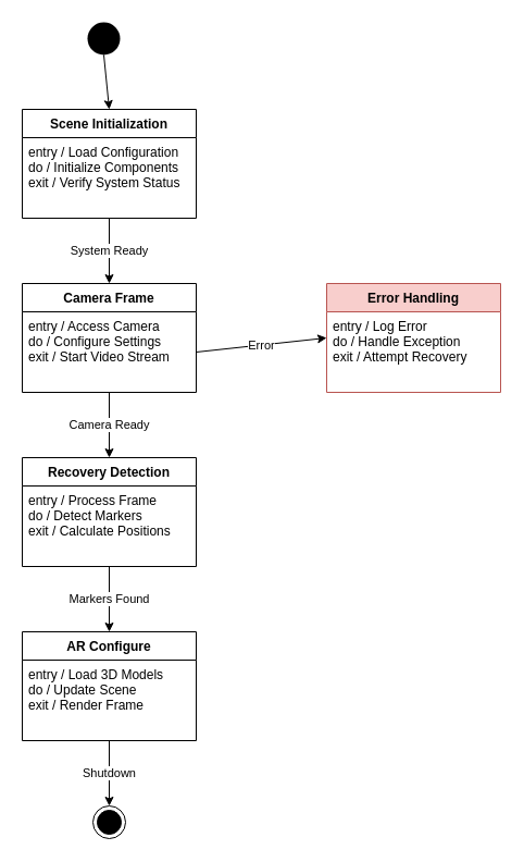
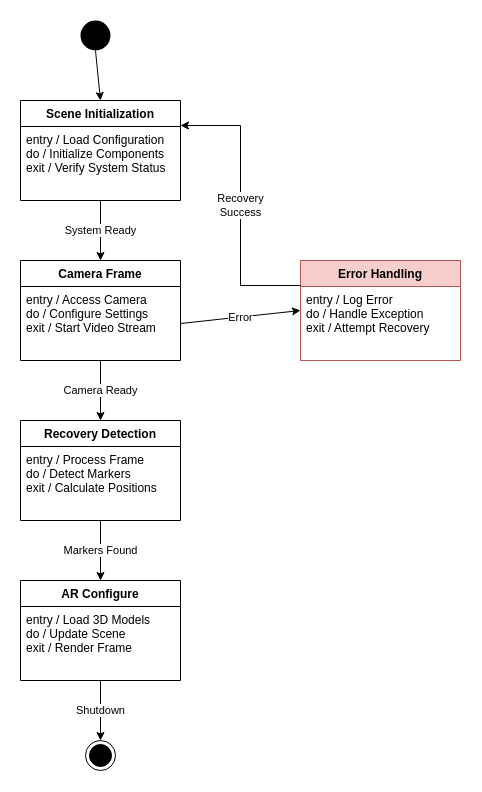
+ <mxCell id="19" value="Recovery&#10;Success" style="endArrow=classic;html=1;rounded=0;exitX=0;exitY=0.25;exitDx=0;exitDy=0;entryX=1;entryY=0.25;entryDx=0;entryDy=0;" edge="1" parent="1" source="11" target="3"><mxGeometry relative="1" as="geometry"><Array as="points"><mxPoint x="240" y="285" /><mxPoint x="240" y="125" /></Array></mxGeometry></mxCell>
